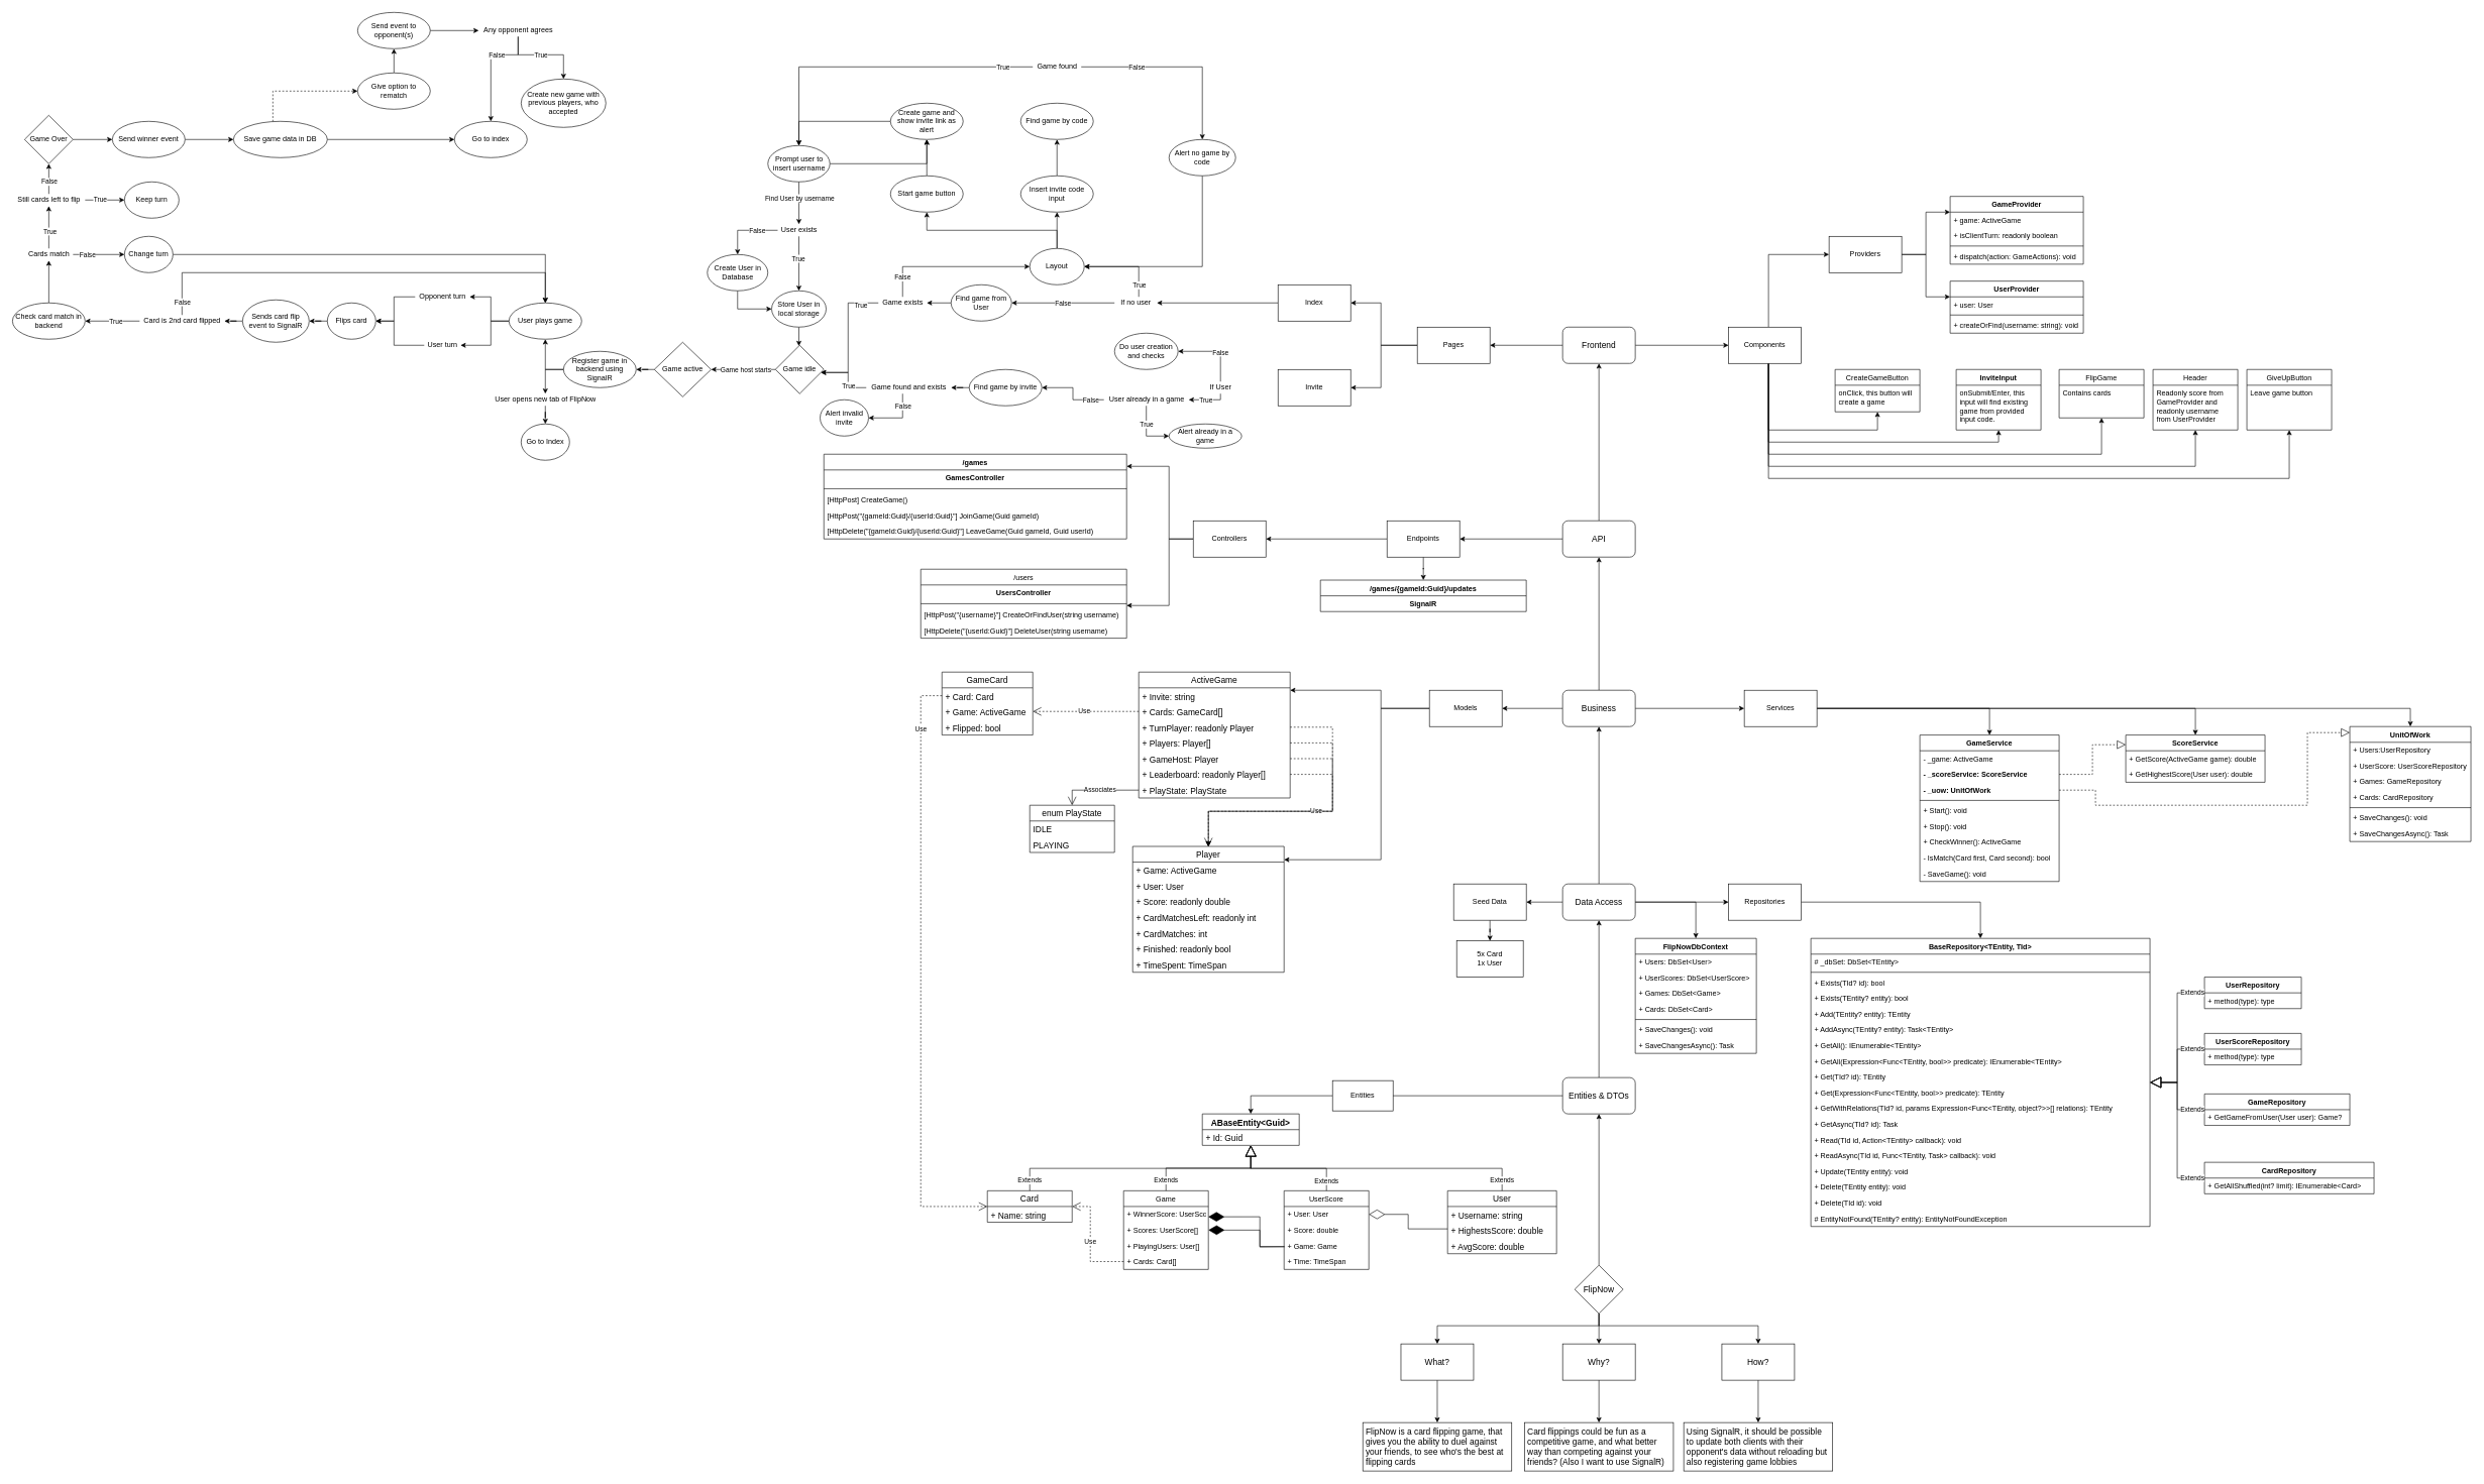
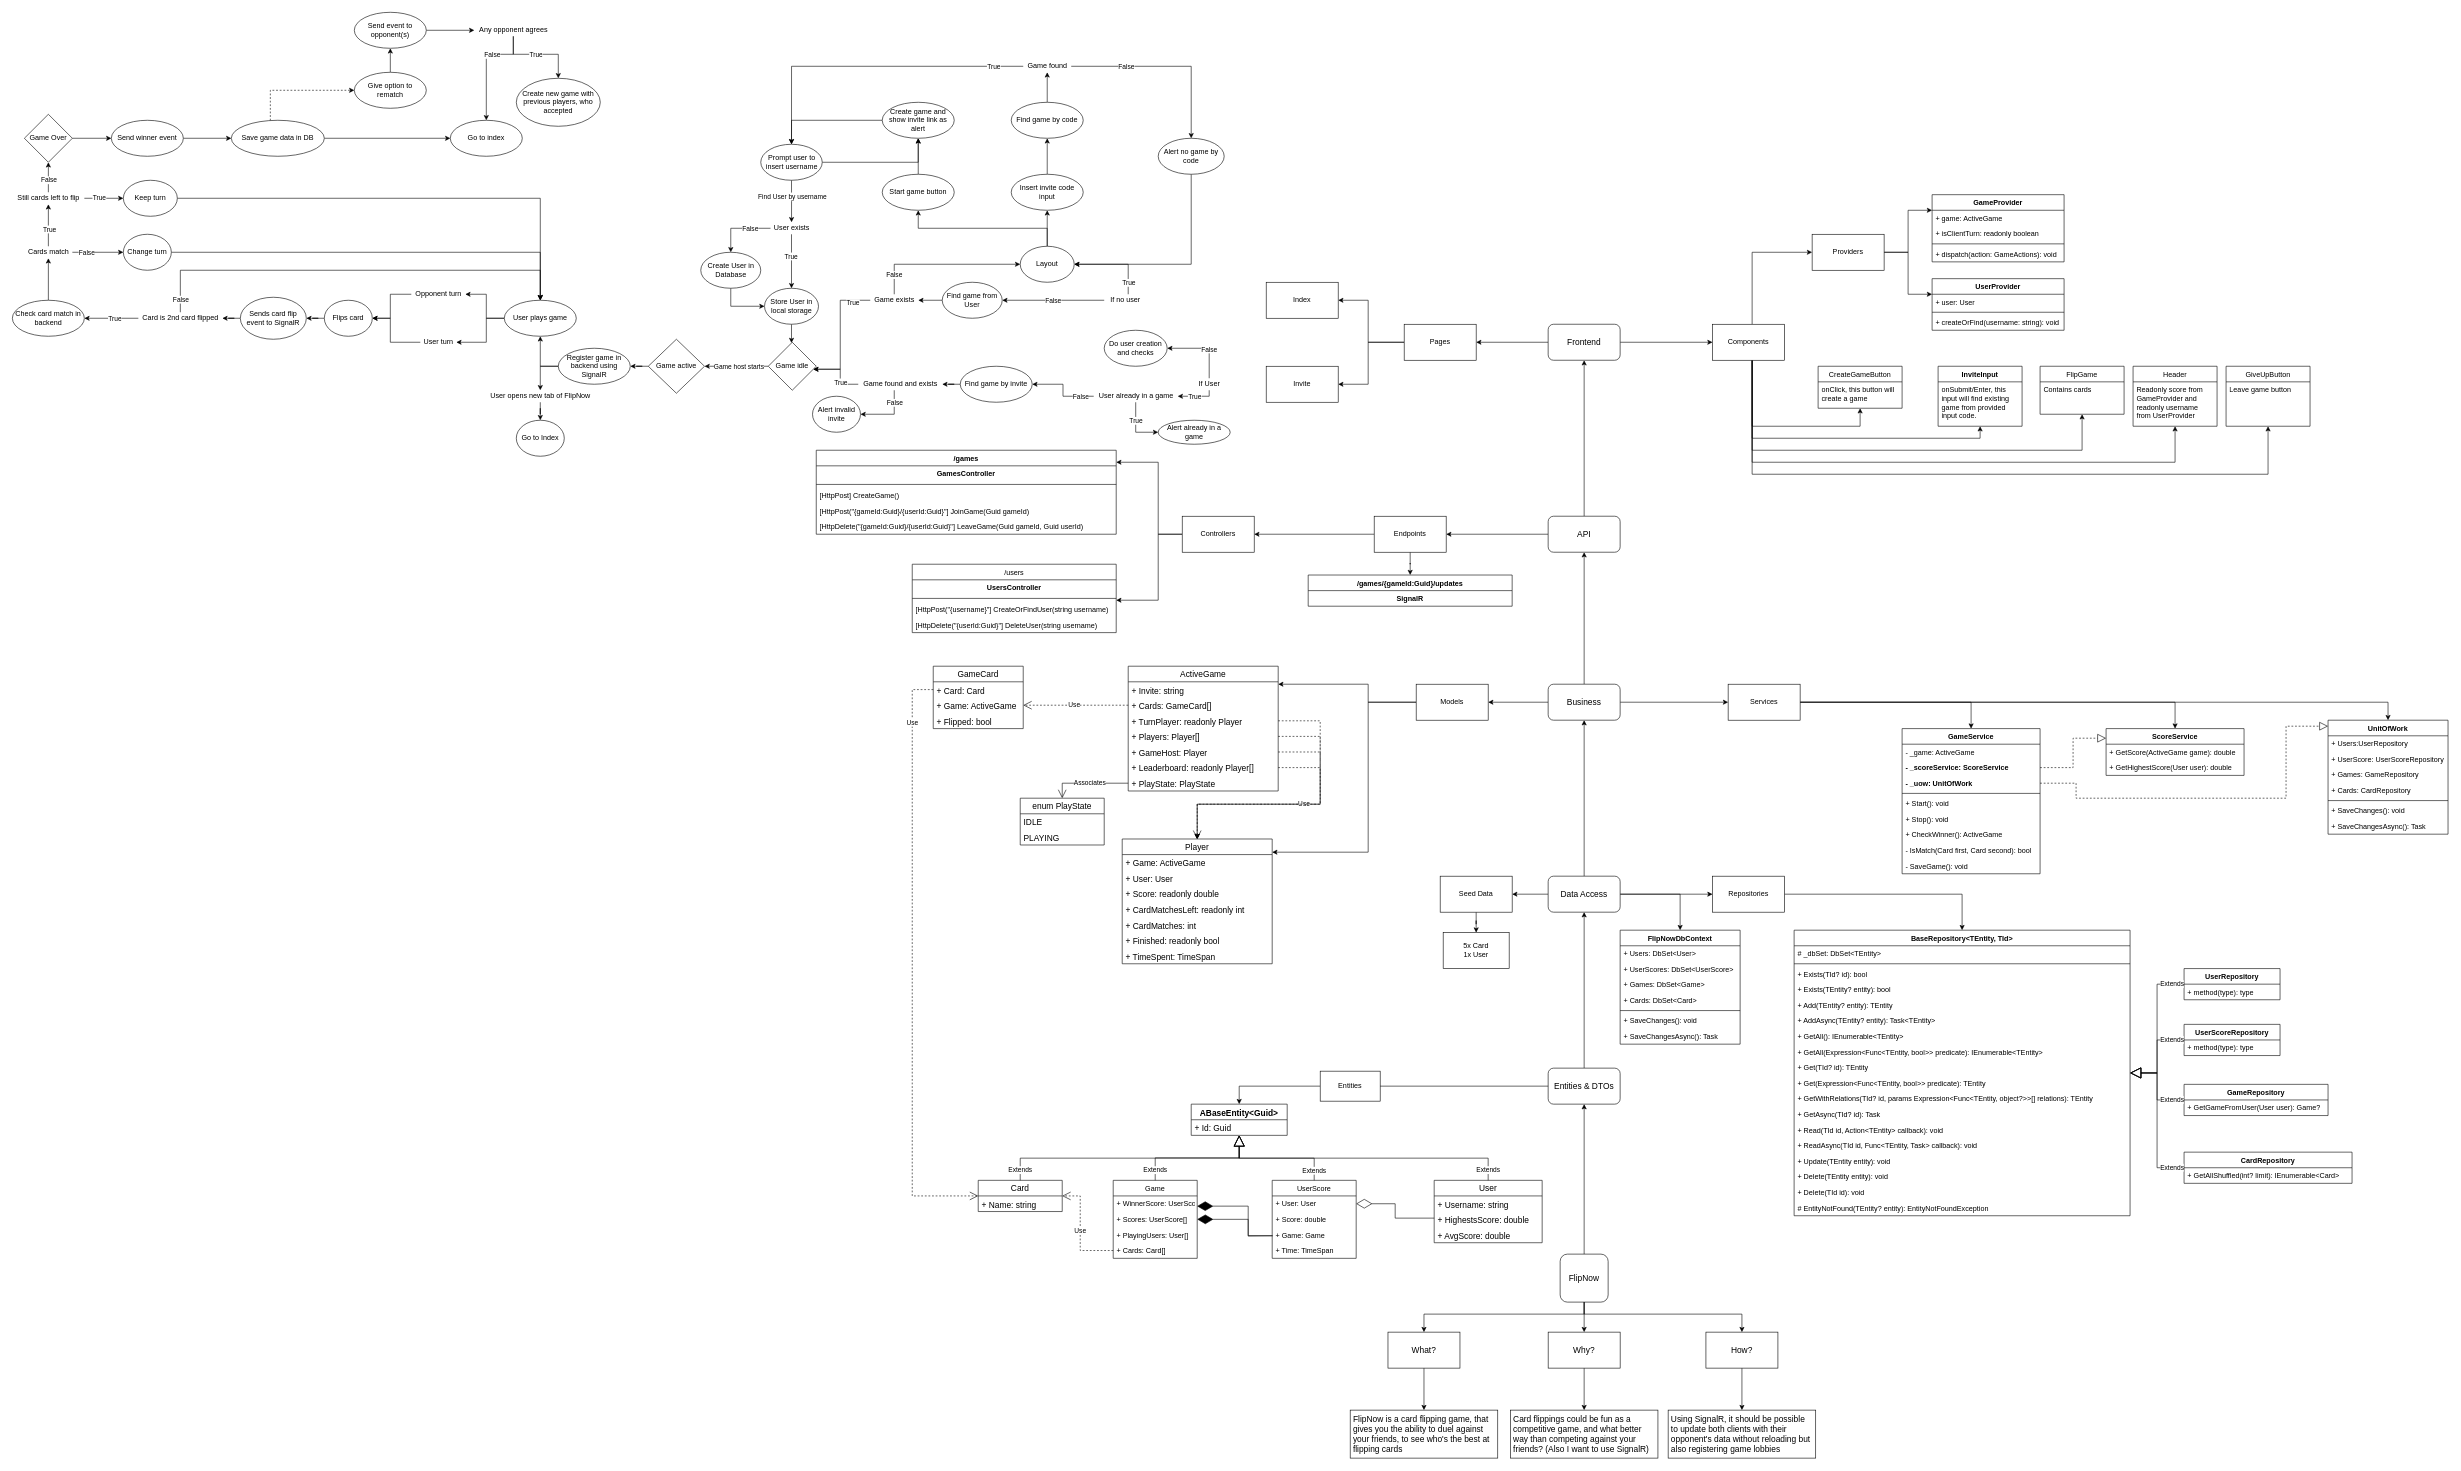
+ <mxCell id="210" value="" style="edgeStyle=orthogonalEdgeStyle;rounded=0;orthogonalLoop=1;jettySize=auto;html=1;" parent="1" source="211" target="220" edge="1"><mxGeometry relative="1" as="geometry" /></mxCell>
+ <mxCell id="299" style="edgeStyle=orthogonalEdgeStyle;rounded=0;orthogonalLoop=1;jettySize=auto;html=1;" parent="1" source="300" target="272" edge="1"><mxGeometry relative="1" as="geometry" /></mxCell>
- <mxCell id="144" value="" style="edgeStyle=orthogonalEdgeStyle;rounded=0;orthogonalLoop=1;jettySize=auto;html=1;" parent="1" source="145" target="202" edge="1"><mxGeometry relative="1" as="geometry"><mxPoint x="2020" y="500" as="targetPoint" /><Array as="points" /></mxGeometry></mxCell>
- <mxCell id="24" value="FlipNow" style="rhombus;whiteSpace=wrap;html=1;fontSize=14;" parent="1" vertex="1"><mxGeometry x="2600" y="2090" width="80" height="80" as="geometry" /></mxCell>
+ <mxCell id="24" value="FlipNow" style="whiteSpace=wrap;html=1;fontSize=14;rounded=1;" parent="1" vertex="1"><mxGeometry x="2600" y="2090" width="80" height="80" as="geometry" /></mxCell>
